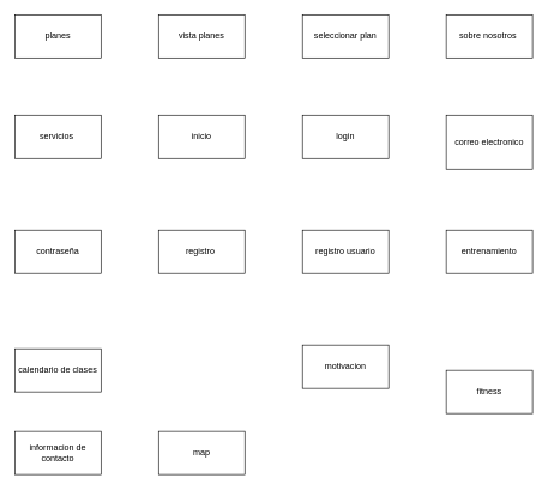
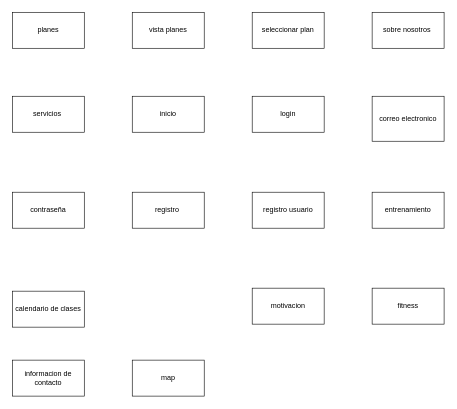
- <mxCell id="11" value="fitness" style="rounded=0;whiteSpace=wrap;html=1;imageAspect=1;absoluteArcSize=0;gradientColor=none;fillColor=default;strokeColor=default;autosize=0;" vertex="1" parent="1"><mxGeometry x="620" y="515" width="120" height="60" as="geometry" /></mxCell>
+ <mxCell id="11" value="fitness" style="rounded=0;whiteSpace=wrap;html=1;imageAspect=1;absoluteArcSize=0;gradientColor=none;fillColor=default;strokeColor=default;autosize=0;" vertex="1" parent="1"><mxGeometry x="620" y="480" width="120" height="60" as="geometry" /></mxCell>
